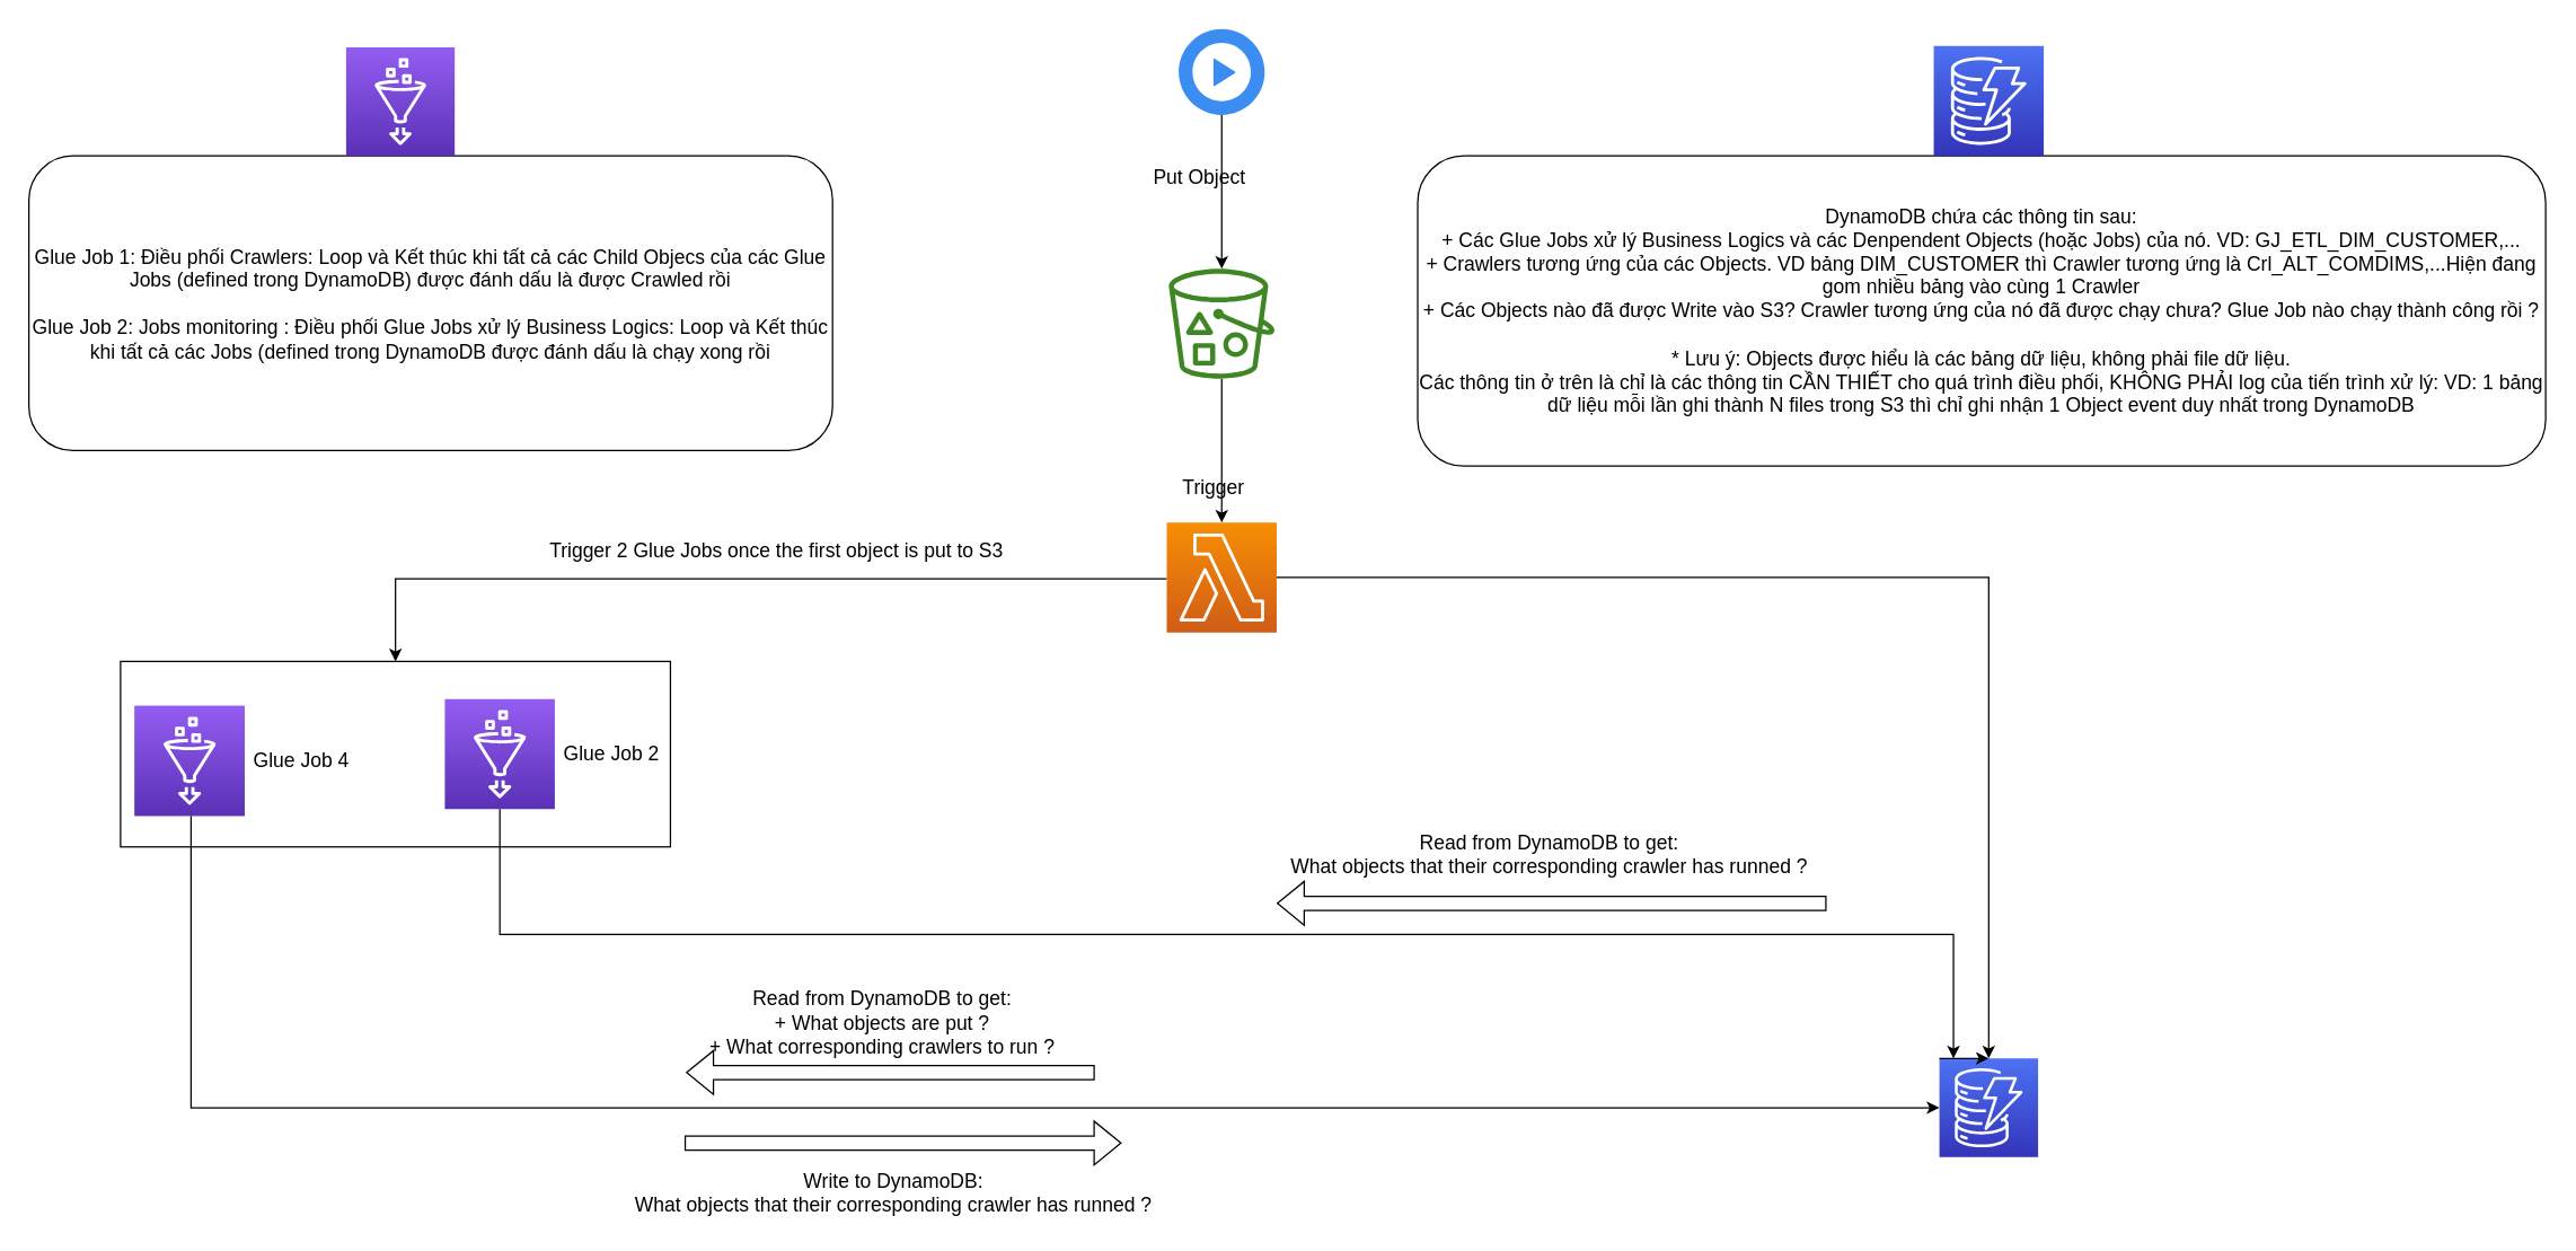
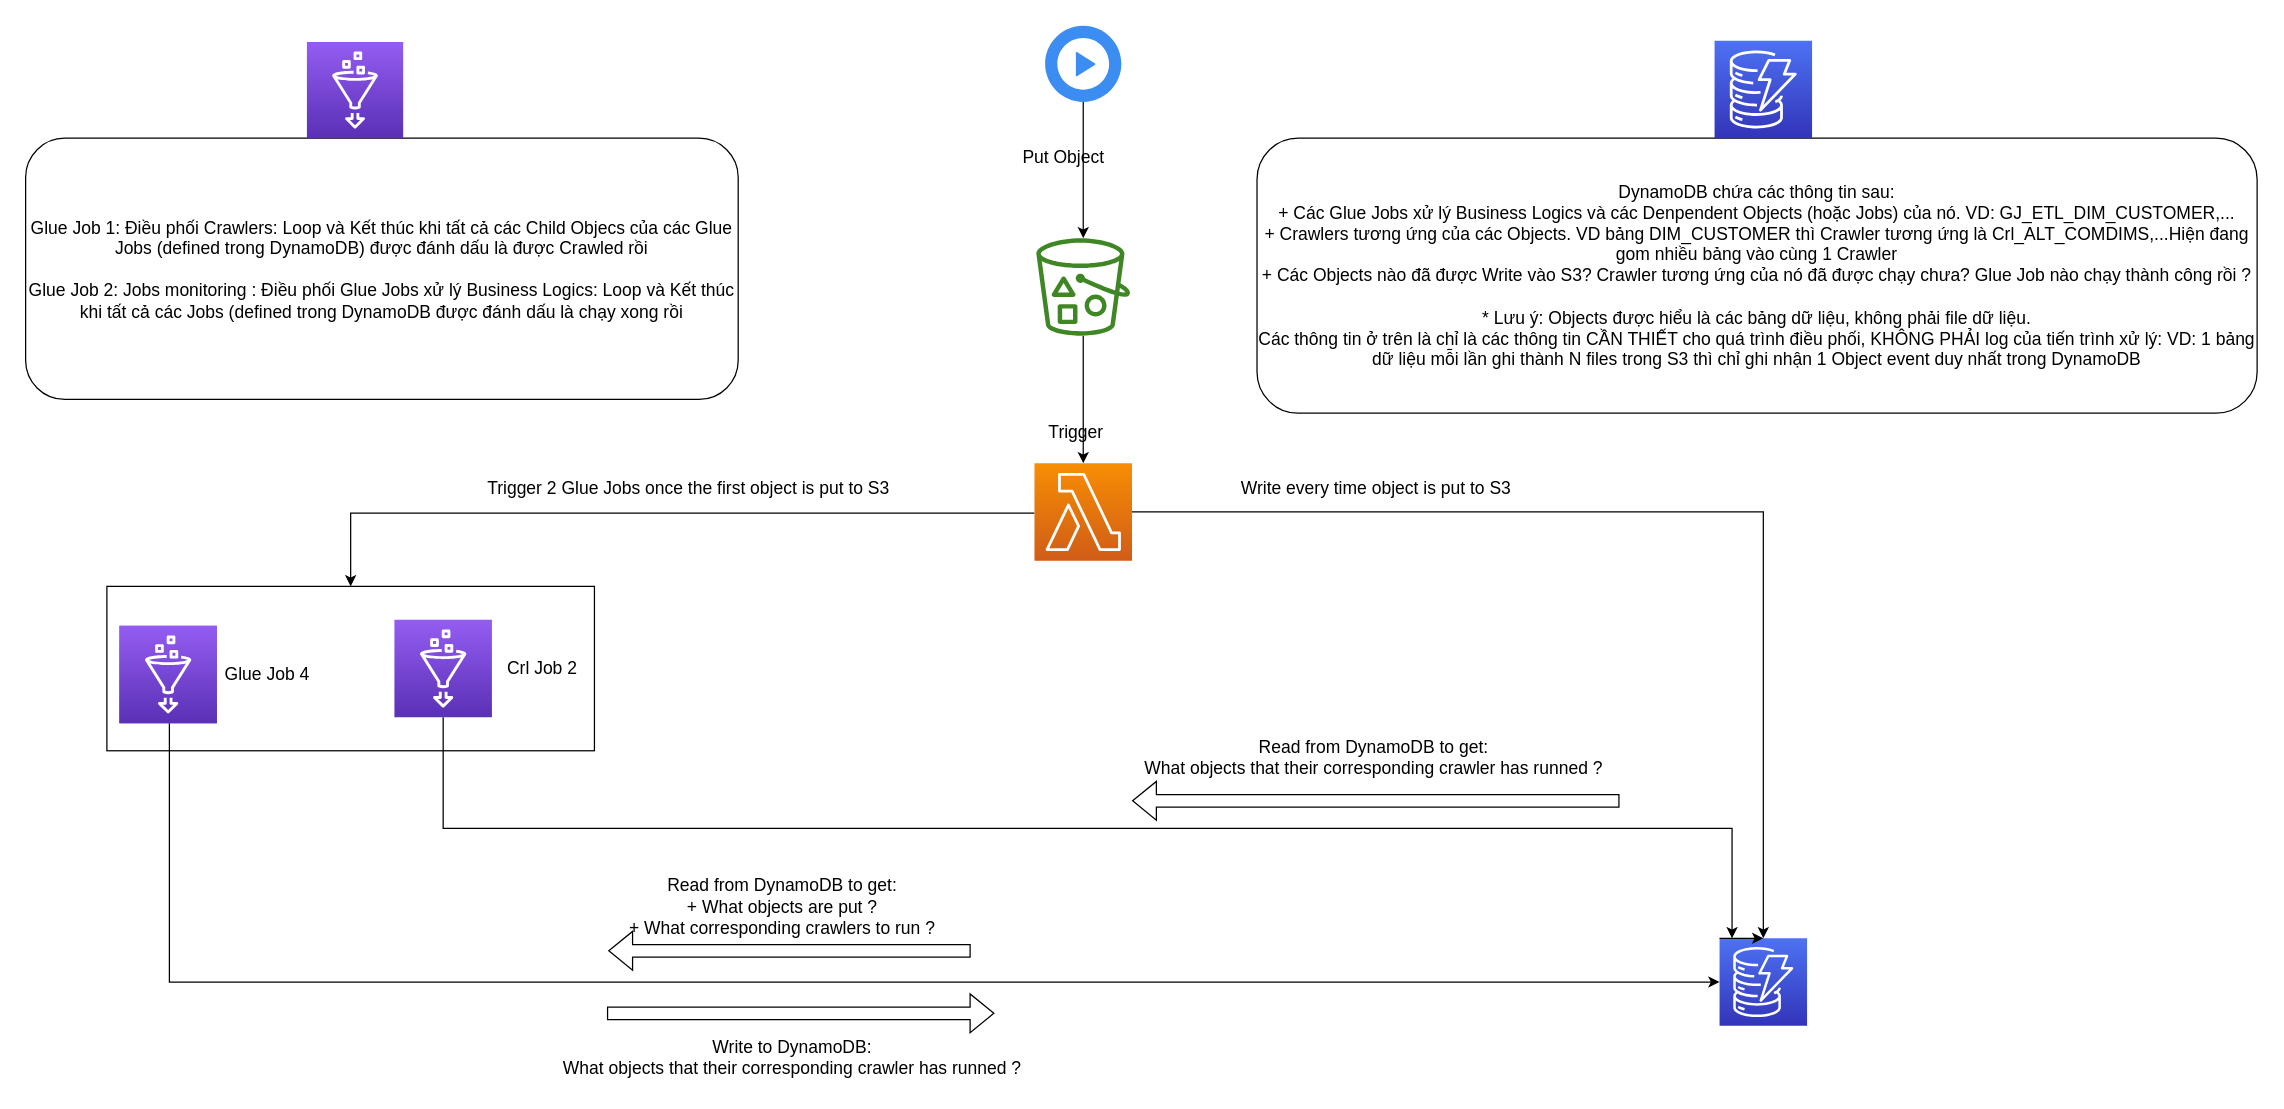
+ <mxCell id="28" value="&lt;font style=&quot;font-size: 14px;&quot;&gt;Write every time object is put to S3&lt;/font&gt;" style="text;html=1;align=center;verticalAlign=middle;resizable=0;points=[];autosize=1;strokeColor=none;fillColor=none;" vertex="1" parent="1"><mxGeometry x="985" y="380" width="230" height="20" as="geometry" /></mxCell>
- <mxCell id="30" value="&lt;font style=&quot;font-size: 14px;&quot;&gt;Glue Job 2&lt;/font&gt;" style="text;html=1;align=center;verticalAlign=middle;resizable=0;points=[];autosize=1;strokeColor=none;fillColor=none;" vertex="1" parent="1"><mxGeometry x="393" y="524.25" width="80" height="20" as="geometry" /></mxCell>
+ <mxCell id="30" value="&lt;font style=&quot;font-size: 14px;&quot;&gt;Crl Job 2&lt;/font&gt;" style="text;html=1;align=center;verticalAlign=middle;resizable=0;points=[];autosize=1;strokeColor=none;fillColor=none;" vertex="1" parent="1"><mxGeometry x="393" y="524.25" width="80" height="20" as="geometry" /></mxCell>
